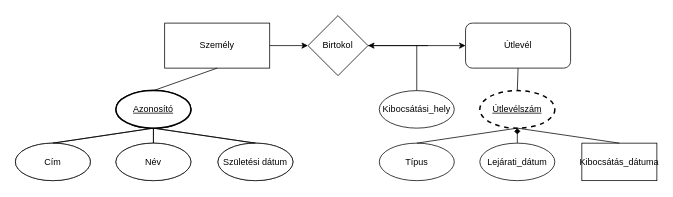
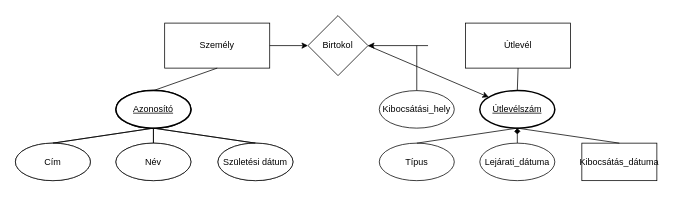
- <mxCell id="29" value="" style="endArrow=classic;html=1;rounded=0;exitX=1;exitY=0.5;exitDx=0;exitDy=0;entryX=0;entryY=0.5;entryDx=0;entryDy=0;" edge="1" parent="1" source="27" target="11"><mxGeometry width="50" height="50" relative="1" as="geometry"><mxPoint x="284" y="70" as="sourcePoint" /><mxPoint x="420" y="70" as="targetPoint" /></mxGeometry></mxCell>
+ <mxCell id="29" value="" style="endArrow=classic;html=1;rounded=0;exitX=1;exitY=0.5;exitDx=0;exitDy=0;" edge="1" parent="1" source="27" target="22"><mxGeometry width="50" height="50" relative="1" as="geometry"><mxPoint x="284" y="70" as="sourcePoint" /><mxPoint x="420" y="70" as="targetPoint" /></mxGeometry></mxCell>
- <mxCell id="11" value="Útlevél" style="html=1;dashed=0;whiteSpace=wrap;rounded=1;" vertex="1" parent="1"><mxGeometry x="620" y="30" width="140" height="60" as="geometry" /></mxCell>
+ <mxCell id="11" value="Útlevél" style="html=1;dashed=0;whiteSpace=wrap;" vertex="1" parent="1"><mxGeometry x="620" y="30" width="140" height="60" as="geometry" /></mxCell>
- <mxCell id="22" value="&lt;u&gt;Útlevélszám&lt;/u&gt;" style="ellipse;whiteSpace=wrap;html=1;strokeWidth=2;dashed=1;" vertex="1" parent="1"><mxGeometry x="639" y="120" width="100" height="50" as="geometry" /></mxCell>
+ <mxCell id="22" value="&lt;u&gt;Útlevélszám&lt;/u&gt;" style="ellipse;whiteSpace=wrap;html=1;strokeWidth=2;" vertex="1" parent="1"><mxGeometry x="639" y="120" width="100" height="50" as="geometry" /></mxCell>
- <mxCell id="21" value="Lejárati_dátum" style="ellipse;whiteSpace=wrap;html=1;" vertex="1" parent="1"><mxGeometry x="639" y="190" width="100" height="50" as="geometry" /></mxCell>
+ <mxCell id="21" value="Lejárati_dátuma" style="ellipse;whiteSpace=wrap;html=1;" vertex="1" parent="1"><mxGeometry x="639" y="190" width="100" height="50" as="geometry" /></mxCell>
